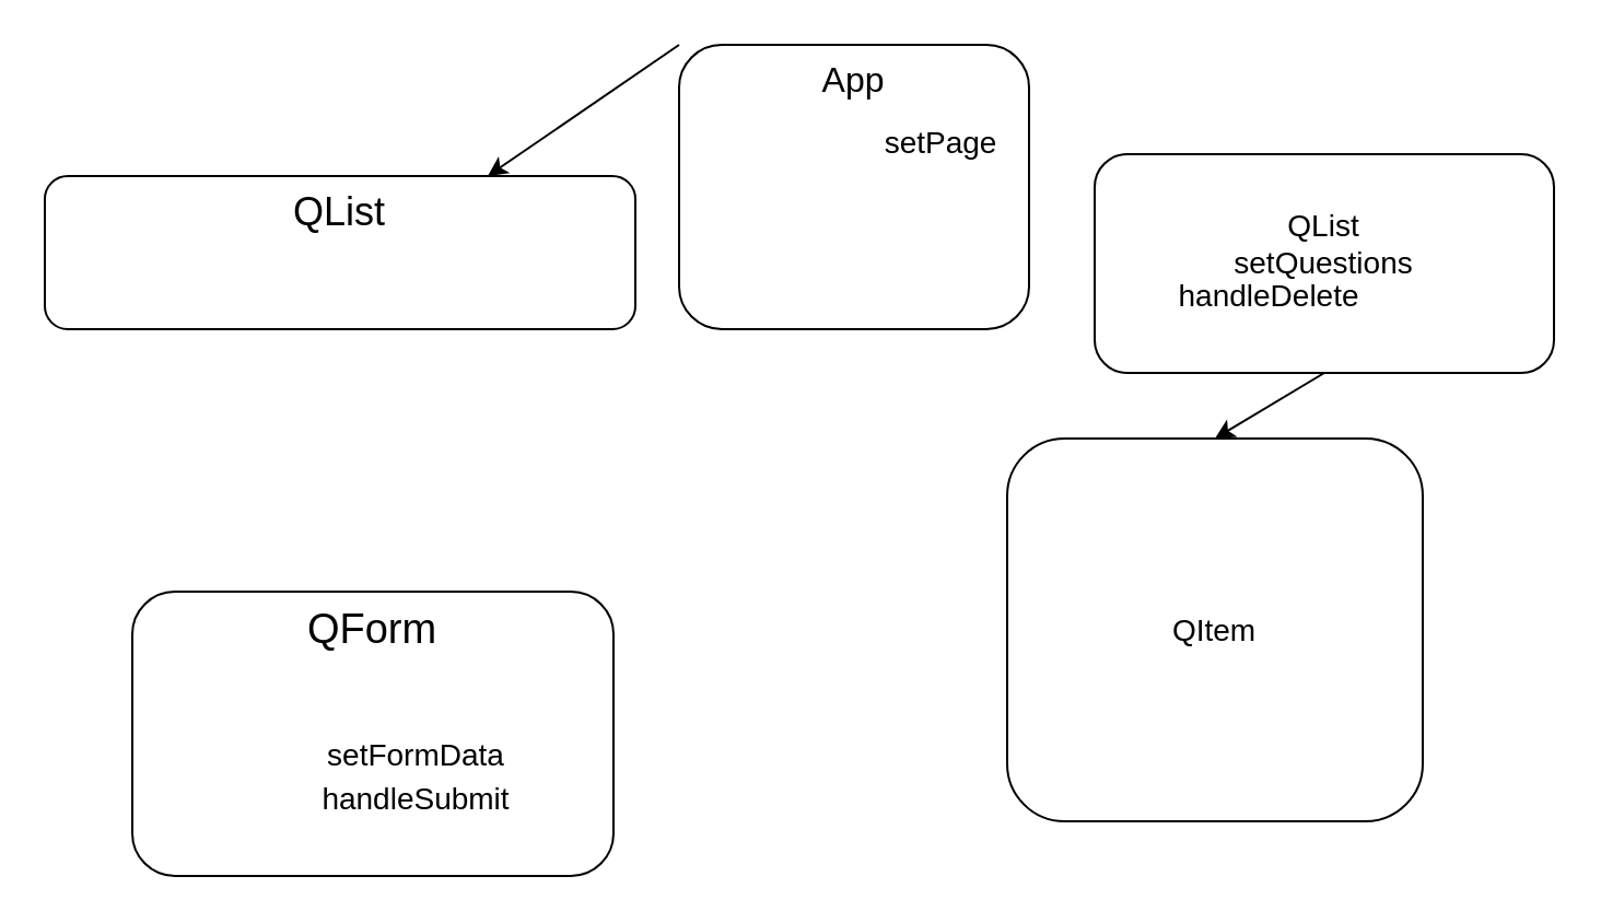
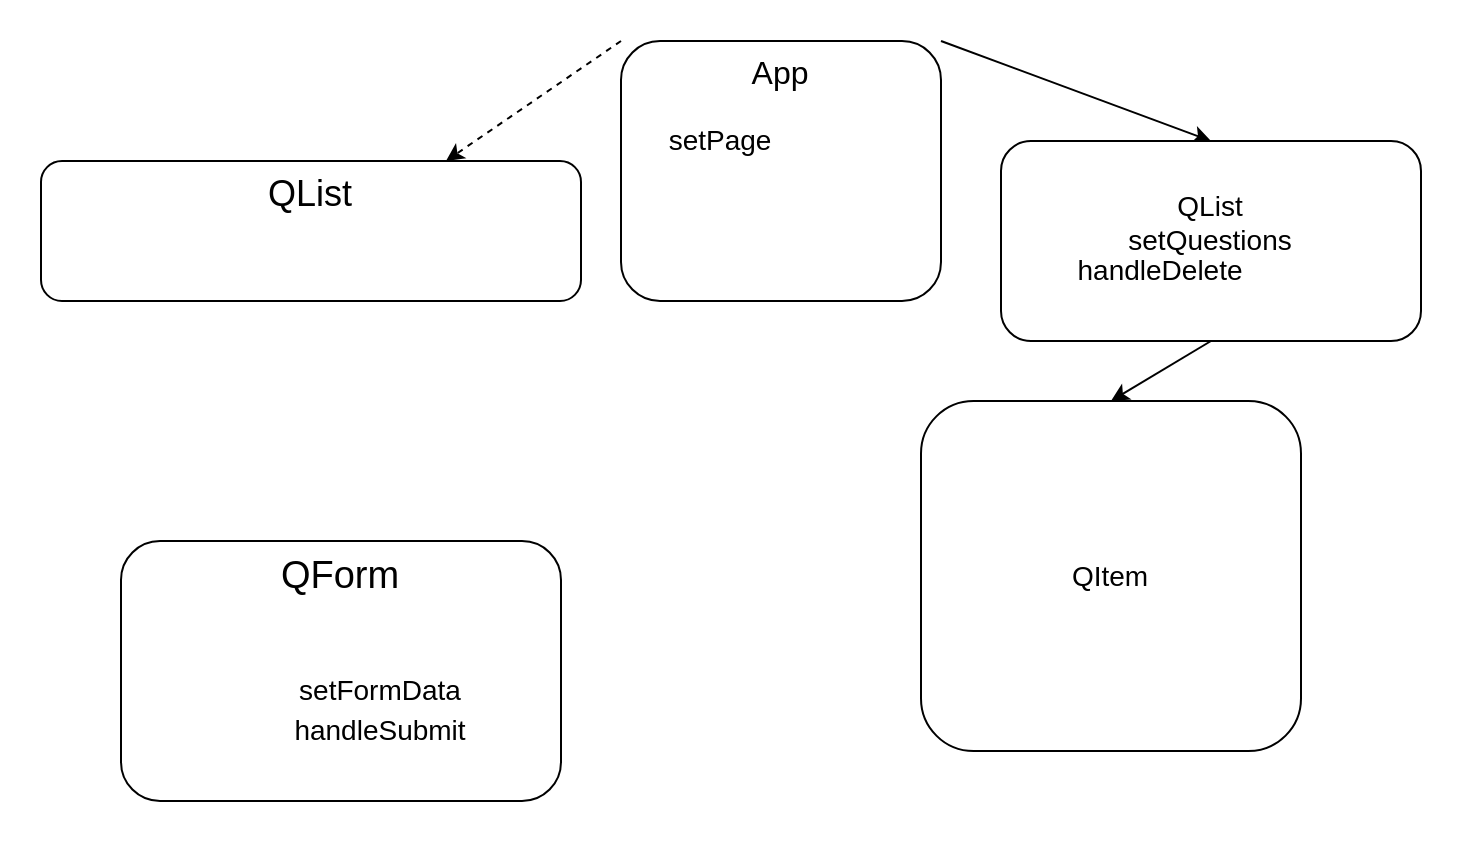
+ <mxCell id="3" style="edgeStyle=none;html=1;exitX=1;exitY=0;exitDx=0;exitDy=0;entryX=0.5;entryY=0;entryDx=0;entryDy=0;fontSize=14;" parent="1" source="4" target="7" edge="1"><mxGeometry relative="1" as="geometry" /></mxCell>
- <mxCell id="2" style="edgeStyle=none;html=1;exitX=0;exitY=0;exitDx=0;exitDy=0;entryX=0.75;entryY=0;entryDx=0;entryDy=0;fontSize=14;" parent="1" source="4" target="5" edge="1"><mxGeometry relative="1" as="geometry" /></mxCell>
+ <mxCell id="2" style="edgeStyle=none;html=1;exitX=0;exitY=0;exitDx=0;exitDy=0;entryX=0.75;entryY=0;entryDx=0;entryDy=0;fontSize=14;dashed=1;" parent="1" source="4" target="5" edge="1"><mxGeometry relative="1" as="geometry" /></mxCell>
- <mxCell id="10" value="setPage" style="text;html=1;strokeColor=none;fillColor=none;align=center;verticalAlign=middle;whiteSpace=wrap;rounded=0;fontSize=14;" parent="1" vertex="1"><mxGeometry x="400" y="50" width="60" height="30" as="geometry" /></mxCell>
+ <mxCell id="10" value="setPage" style="text;html=1;strokeColor=none;fillColor=none;align=center;verticalAlign=middle;whiteSpace=wrap;rounded=0;fontSize=14;" parent="1" vertex="1"><mxGeometry x="330" y="55" width="60" height="30" as="geometry" /></mxCell>
